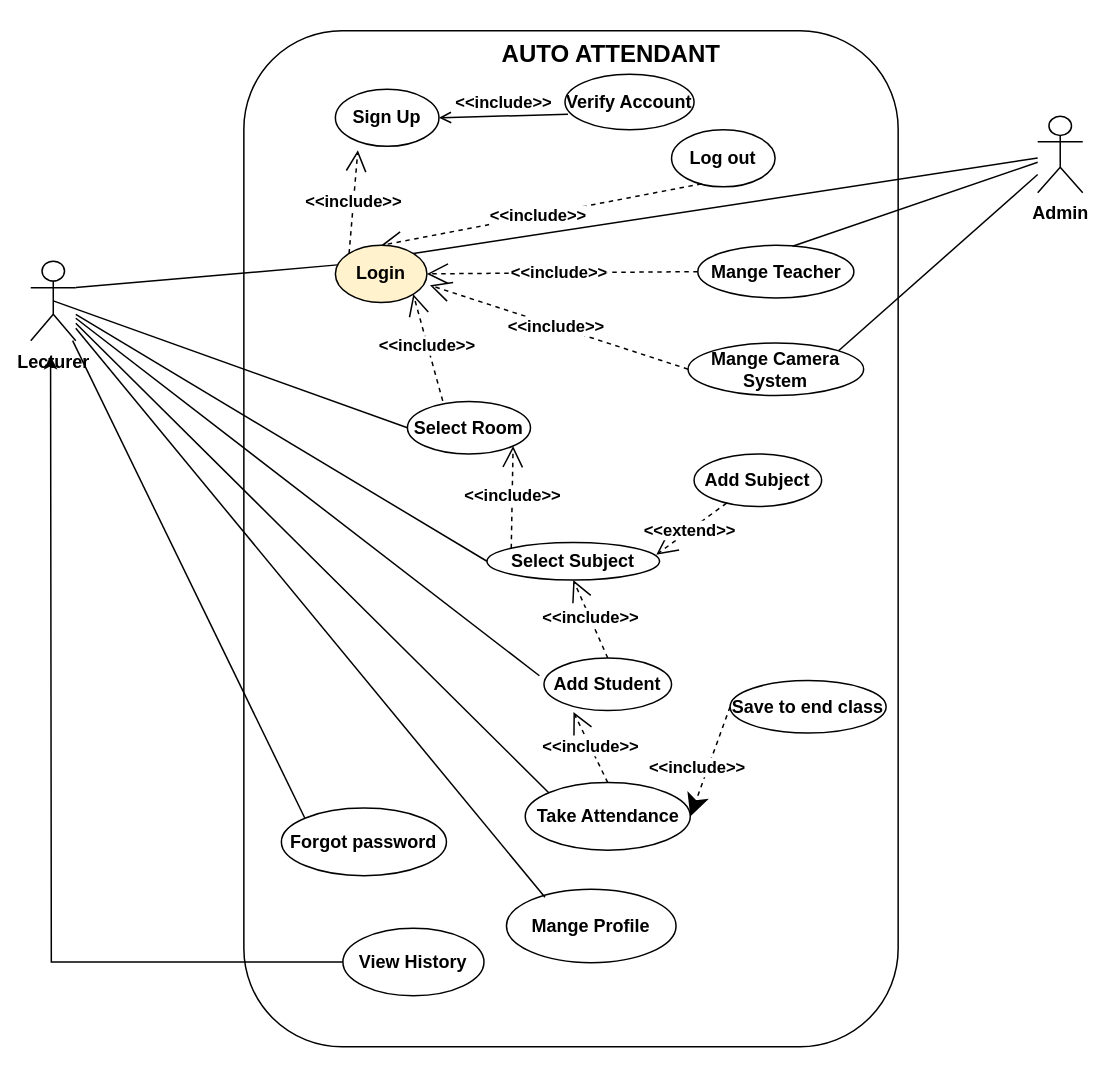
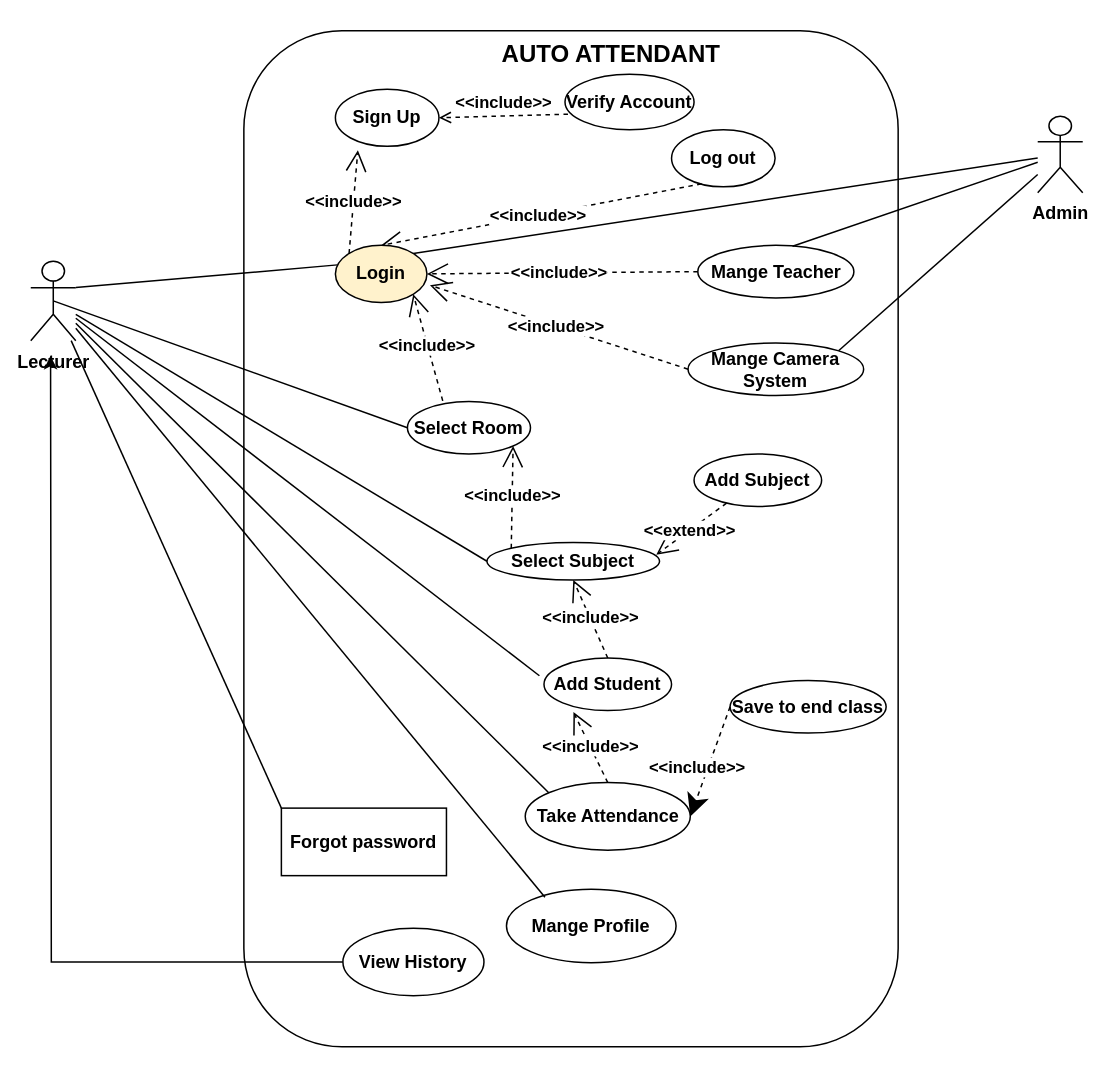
- <mxCell id="40" value="&lt;b&gt;&amp;lt;&amp;lt;include&amp;gt;&amp;gt;&lt;/b&gt;" style="html=1;verticalAlign=bottom;labelBackgroundColor=none;endArrow=open;endFill=0;dashed=0;entryX=1;entryY=0.5;entryDx=0;entryDy=0;exitX=0.023;exitY=0.719;exitDx=0;exitDy=0;exitPerimeter=0;" edge="1" parent="1" source="39" target="7"><mxGeometry width="160" relative="1" as="geometry"><mxPoint x="305" y="115" as="sourcePoint" /><mxPoint x="410" y="115" as="targetPoint" /></mxGeometry></mxCell>
+ <mxCell id="40" value="&lt;b&gt;&amp;lt;&amp;lt;include&amp;gt;&amp;gt;&lt;/b&gt;" style="html=1;verticalAlign=bottom;labelBackgroundColor=none;endArrow=open;endFill=0;dashed=1;entryX=1;entryY=0.5;entryDx=0;entryDy=0;exitX=0.023;exitY=0.719;exitDx=0;exitDy=0;exitPerimeter=0;" edge="1" parent="1" source="39" target="7"><mxGeometry width="160" relative="1" as="geometry"><mxPoint x="305" y="115" as="sourcePoint" /><mxPoint x="410" y="115" as="targetPoint" /></mxGeometry></mxCell>
- <mxCell id="35" value="Forgot password" style="ellipse;whiteSpace=wrap;html=1;fontStyle=1" parent="1" vertex="1"><mxGeometry x="187" y="538" width="110" height="45" as="geometry" /></mxCell>
+ <mxCell id="35" value="Forgot password" style="whiteSpace=wrap;html=1;fontStyle=1;rounded=0;" parent="1" vertex="1"><mxGeometry x="187" y="538" width="110" height="45" as="geometry" /></mxCell>
